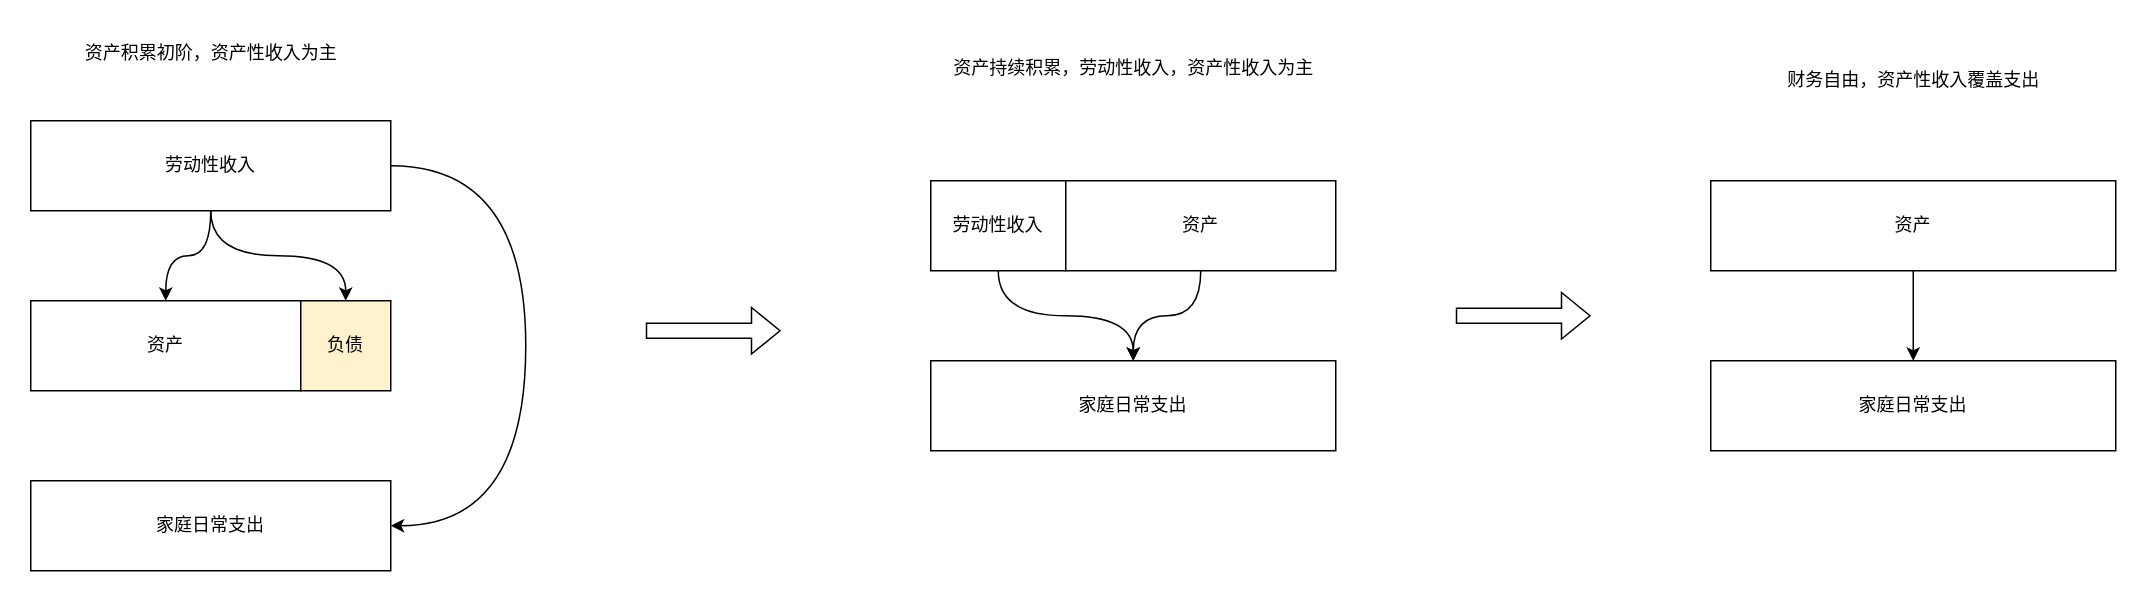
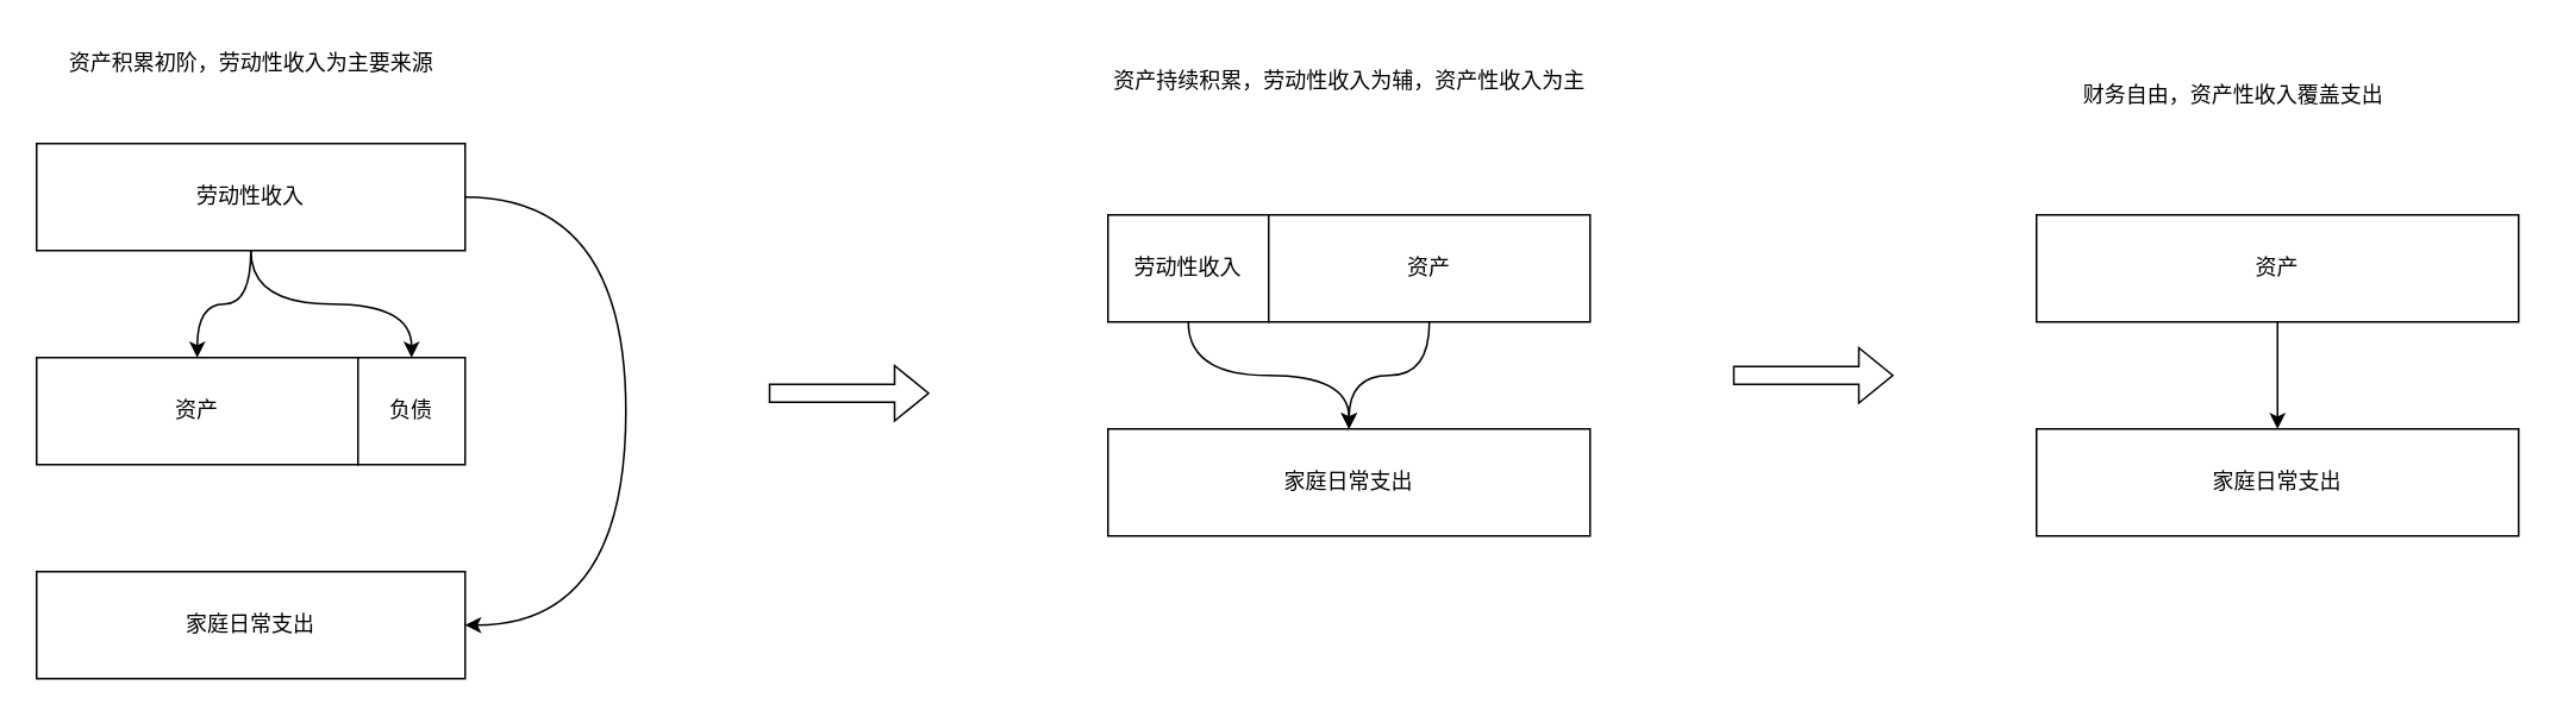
- <mxCell id="19" value="资产积累初阶，资产性收入为主" style="text;html=1;align=center;verticalAlign=middle;resizable=0;points=[];autosize=1;strokeColor=none;fillColor=none;" vertex="1" parent="1"><mxGeometry x="25" y="20" width="230" height="30" as="geometry" /></mxCell>
+ <mxCell id="19" value="资产积累初阶，劳动性收入为主要来源" style="text;html=1;align=center;verticalAlign=middle;resizable=0;points=[];autosize=1;strokeColor=none;fillColor=none;" vertex="1" parent="1"><mxGeometry x="25" y="20" width="230" height="30" as="geometry" /></mxCell>
- <mxCell id="20" value="资产持续积累，劳动性收入，资产性收入为主" style="text;html=1;align=center;verticalAlign=middle;resizable=0;points=[];autosize=1;strokeColor=none;fillColor=none;" vertex="1" parent="1"><mxGeometry x="610" y="30" width="290" height="30" as="geometry" /></mxCell>
+ <mxCell id="20" value="资产持续积累，劳动性收入为辅，资产性收入为主" style="text;html=1;align=center;verticalAlign=middle;resizable=0;points=[];autosize=1;strokeColor=none;fillColor=none;" vertex="1" parent="1"><mxGeometry x="610" y="30" width="290" height="30" as="geometry" /></mxCell>
- <mxCell id="21" value="财务自由，资产性收入覆盖支出" style="text;html=1;align=center;verticalAlign=middle;resizable=0;points=[];autosize=1;strokeColor=none;fillColor=none;" vertex="1" parent="1"><mxGeometry x="1180" y="38" width="190" height="30" as="geometry" /></mxCell>
+ <mxCell id="21" value="财务自由，资产性收入覆盖支出" style="text;html=1;align=center;verticalAlign=middle;resizable=0;points=[];autosize=1;strokeColor=none;fillColor=none;" vertex="1" parent="1"><mxGeometry x="1155" y="38" width="190" height="30" as="geometry" /></mxCell>
- <mxCell id="7" value="负债" style="whiteSpace=wrap;html=1;fillColor=#fff2cc;" parent="1" vertex="1"><mxGeometry x="200" y="200" width="60" height="60" as="geometry" /></mxCell>
+ <mxCell id="7" value="负债" style="whiteSpace=wrap;html=1;" parent="1" vertex="1"><mxGeometry x="200" y="200" width="60" height="60" as="geometry" /></mxCell>
